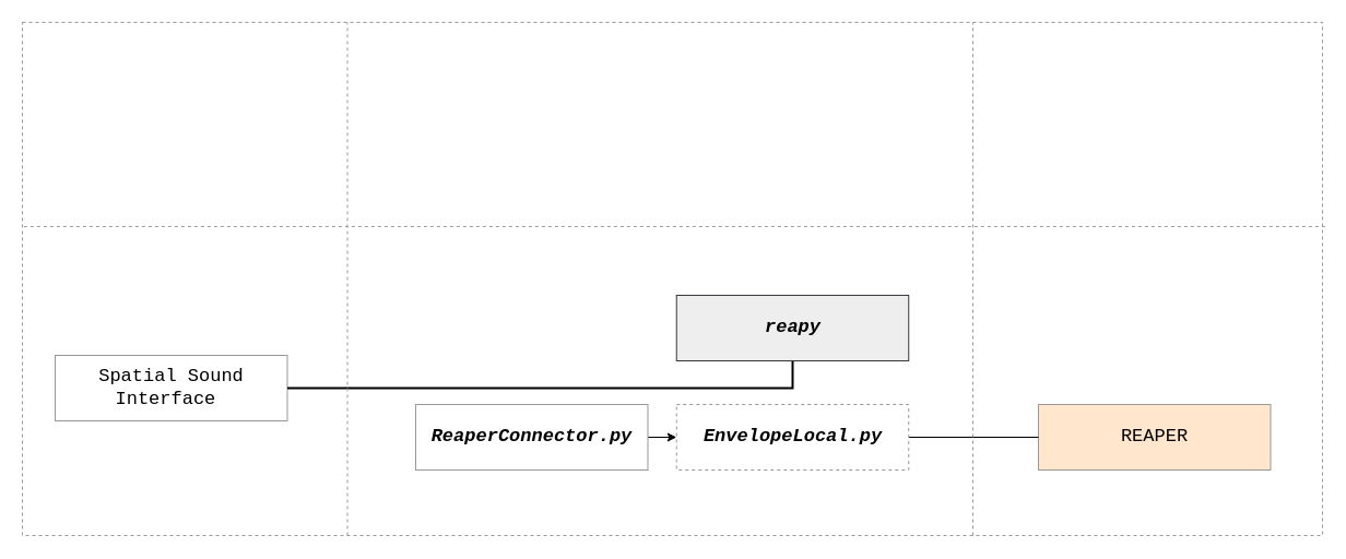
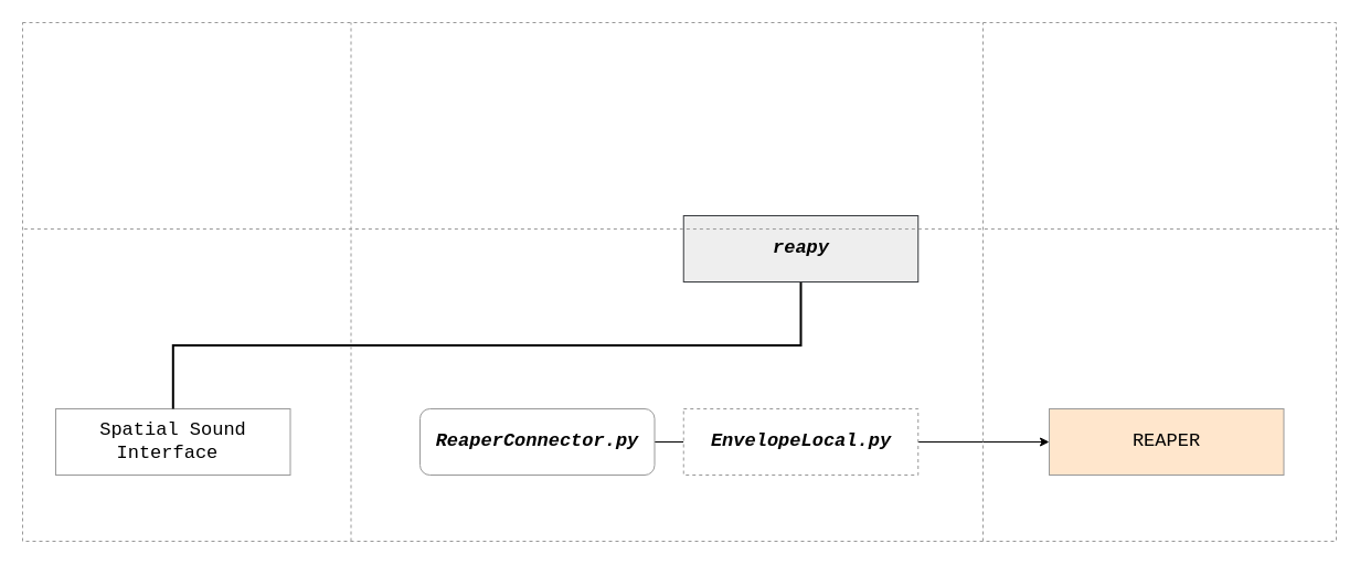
- <mxCell id="11" value="&lt;span style=&quot;font-style: italic;&quot;&gt;&lt;b&gt;&lt;font style=&quot;font-size: 17px;&quot;&gt;reapy&lt;/font&gt;&lt;/b&gt;&lt;/span&gt;" style="whiteSpace=wrap;html=1;align=center;treeFolding=1;treeMoving=1;newEdgeStyle={&quot;edgeStyle&quot;:&quot;elbowEdgeStyle&quot;,&quot;startArrow&quot;:&quot;none&quot;,&quot;endArrow&quot;:&quot;none&quot;};strokeColor=#36393d;fontFamily=Courier New;fontSize=14;fillColor=#eeeeee;" vertex="1" parent="1"><mxGeometry x="618.75" y="270" width="212.5" height="60" as="geometry" /></mxCell>
+ <mxCell id="11" value="&lt;span style=&quot;font-style: italic;&quot;&gt;&lt;b&gt;&lt;font style=&quot;font-size: 17px;&quot;&gt;reapy&lt;/font&gt;&lt;/b&gt;&lt;/span&gt;" style="whiteSpace=wrap;html=1;align=center;treeFolding=1;treeMoving=1;newEdgeStyle={&quot;edgeStyle&quot;:&quot;elbowEdgeStyle&quot;,&quot;startArrow&quot;:&quot;none&quot;,&quot;endArrow&quot;:&quot;none&quot;};strokeColor=#36393d;fontFamily=Courier New;fontSize=14;fillColor=#eeeeee;" vertex="1" parent="1"><mxGeometry x="618.75" y="195" width="212.5" height="60" as="geometry" /></mxCell>
- <mxCell id="4" value="&lt;font style=&quot;font-size: 17px;&quot;&gt;Spatial Sound Interface&amp;nbsp;&lt;/font&gt;" style="whiteSpace=wrap;html=1;align=center;treeFolding=1;treeMoving=1;newEdgeStyle={&quot;edgeStyle&quot;:&quot;elbowEdgeStyle&quot;,&quot;startArrow&quot;:&quot;none&quot;,&quot;endArrow&quot;:&quot;none&quot;};strokeColor=#999999;fontFamily=Courier New;fontSize=14;" vertex="1" parent="1"><mxGeometry x="50" y="325" width="212.5" height="60" as="geometry" /></mxCell>
+ <mxCell id="4" value="&lt;font style=&quot;font-size: 17px;&quot;&gt;Spatial Sound Interface&amp;nbsp;&lt;/font&gt;" style="whiteSpace=wrap;html=1;align=center;treeFolding=1;treeMoving=1;newEdgeStyle={&quot;edgeStyle&quot;:&quot;elbowEdgeStyle&quot;,&quot;startArrow&quot;:&quot;none&quot;,&quot;endArrow&quot;:&quot;none&quot;};strokeColor=#999999;fontFamily=Courier New;fontSize=14;" vertex="1" parent="1"><mxGeometry x="50" y="370" width="212.5" height="60" as="geometry" /></mxCell>
- <mxCell id="7" value="&lt;span style=&quot;font-style: italic; font-weight: 700; font-size: 17px;&quot;&gt;ReaperConnector.py&lt;/span&gt;" style="whiteSpace=wrap;html=1;align=center;treeFolding=1;treeMoving=1;newEdgeStyle={&quot;edgeStyle&quot;:&quot;elbowEdgeStyle&quot;,&quot;startArrow&quot;:&quot;none&quot;,&quot;endArrow&quot;:&quot;none&quot;};strokeColor=#999999;fontFamily=Courier New;fontSize=17;" vertex="1" parent="1"><mxGeometry x="380" y="370" width="212.5" height="60" as="geometry" /></mxCell>
+ <mxCell id="7" value="&lt;span style=&quot;font-style: italic; font-weight: 700; font-size: 17px;&quot;&gt;ReaperConnector.py&lt;/span&gt;" style="whiteSpace=wrap;html=1;align=center;treeFolding=1;treeMoving=1;newEdgeStyle={&quot;edgeStyle&quot;:&quot;elbowEdgeStyle&quot;,&quot;startArrow&quot;:&quot;none&quot;,&quot;endArrow&quot;:&quot;none&quot;};strokeColor=#999999;fontFamily=Courier New;fontSize=17;rounded=1;" vertex="1" parent="1"><mxGeometry x="380" y="370" width="212.5" height="60" as="geometry" /></mxCell>
- <mxCell id="6" style="edgeStyle=orthogonalEdgeStyle;rounded=0;orthogonalLoop=1;jettySize=auto;html=1;exitX=1;exitY=0.5;exitDx=0;exitDy=0;entryX=0;entryY=0.5;entryDx=0;entryDy=0;endArrow=classic;endFill=1;fontSize=17;" edge="1" parent="1" source="7" target="13"><mxGeometry relative="1" as="geometry" /></mxCell>
+ <mxCell id="6" style="edgeStyle=orthogonalEdgeStyle;rounded=0;orthogonalLoop=1;jettySize=auto;html=1;exitX=1;exitY=0.5;exitDx=0;exitDy=0;entryX=0;entryY=0.5;entryDx=0;entryDy=0;endArrow=none;endFill=1;fontSize=17;" edge="1" parent="1" source="7" target="13"><mxGeometry relative="1" as="geometry" /></mxCell>
- <mxCell id="12" style="edgeStyle=orthogonalEdgeStyle;rounded=0;orthogonalLoop=1;jettySize=auto;html=1;entryX=0;entryY=0.5;entryDx=0;entryDy=0;endArrow=none;endFill=1;strokeWidth=1;fontSize=17;" edge="1" parent="1" source="13" target="9"><mxGeometry relative="1" as="geometry" /></mxCell>
+ <mxCell id="12" style="edgeStyle=orthogonalEdgeStyle;rounded=0;orthogonalLoop=1;jettySize=auto;html=1;entryX=0;entryY=0.5;entryDx=0;entryDy=0;endArrow=classic;endFill=1;strokeWidth=1;fontSize=17;" edge="1" parent="1" source="13" target="9"><mxGeometry relative="1" as="geometry" /></mxCell>
